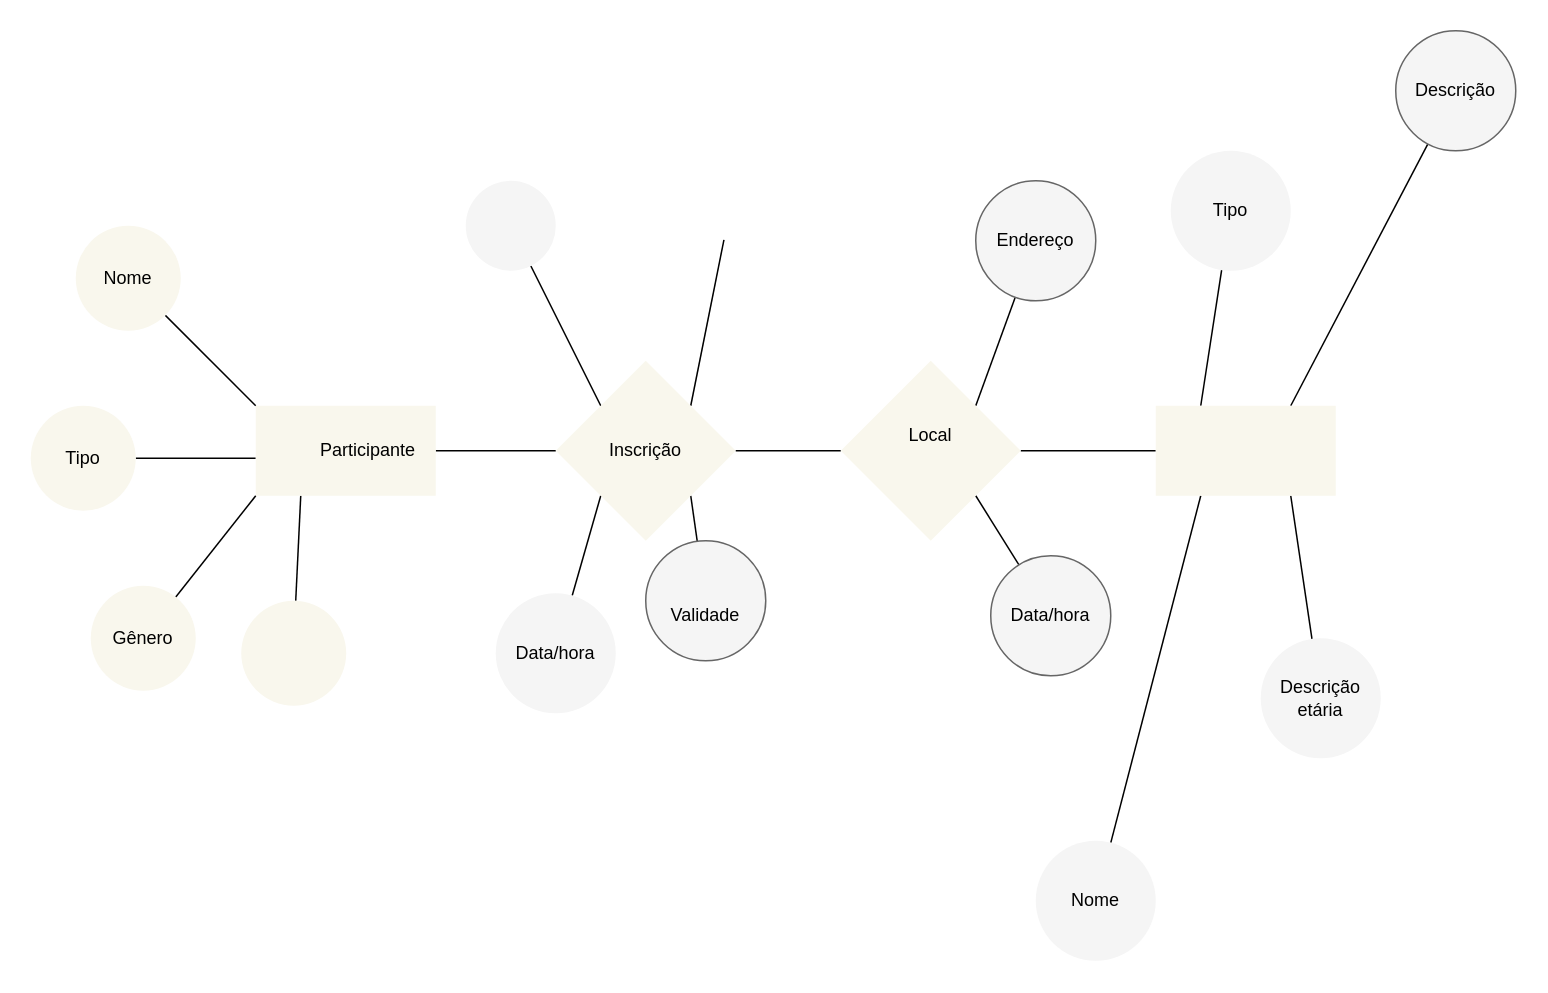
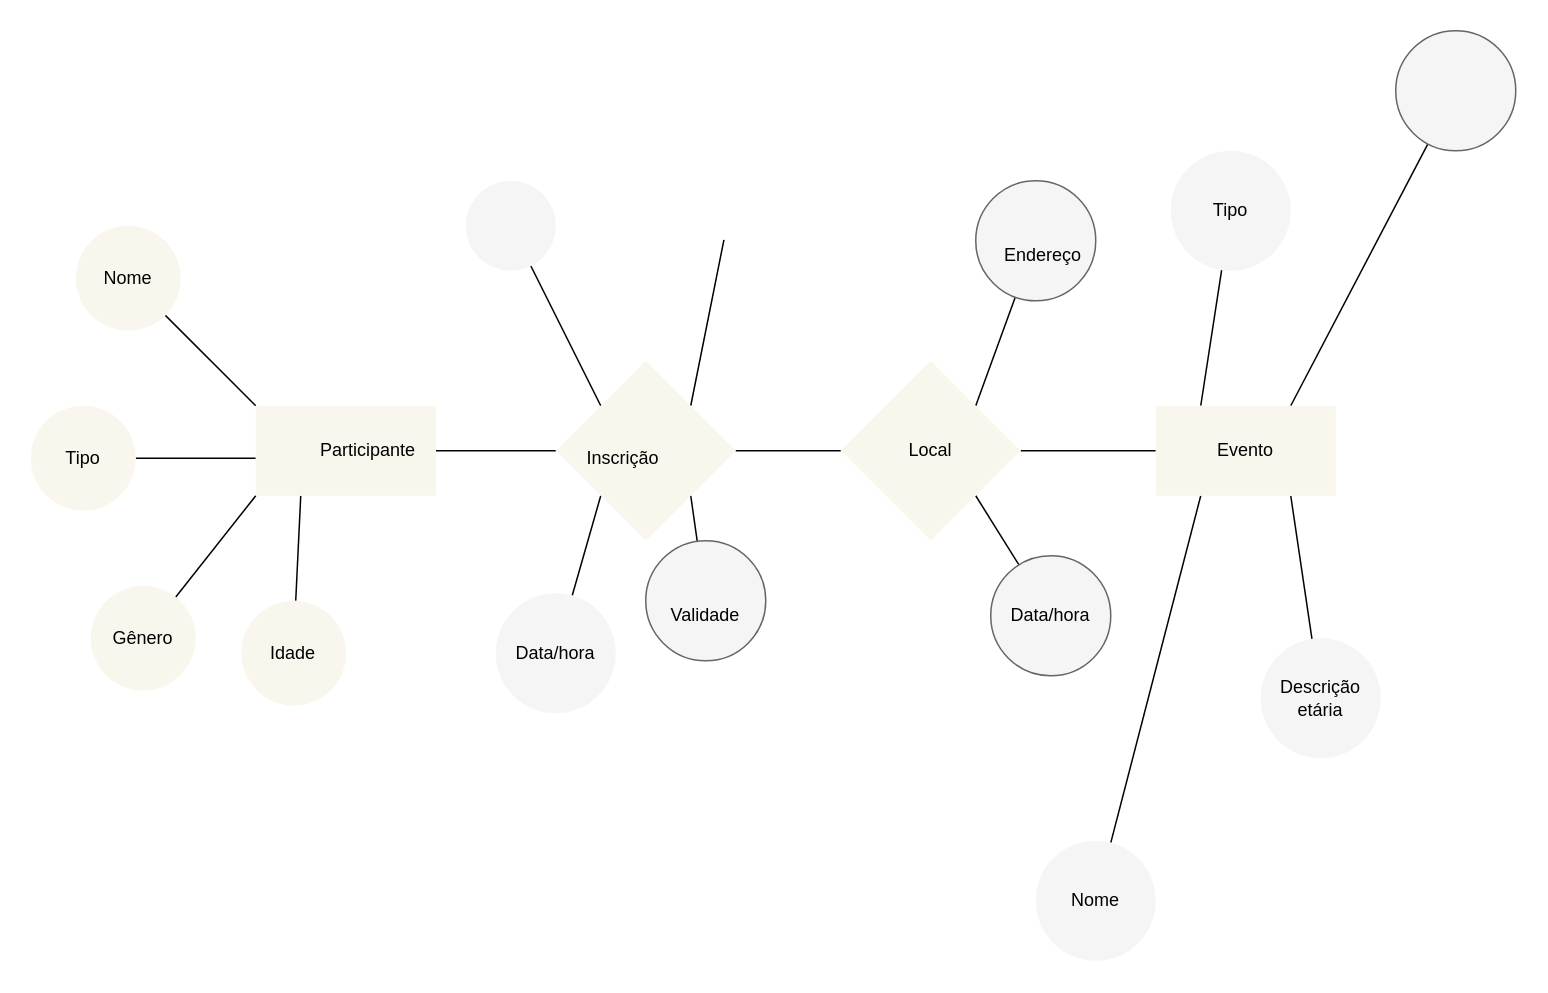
- <mxCell id="52" value="Descrição" style="text;html=1;strokeColor=none;fillColor=none;align=center;verticalAlign=middle;whiteSpace=wrap;rounded=0;fontColor=#000000;" vertex="1" parent="1"><mxGeometry x="940" y="45" width="60" height="30" as="geometry" /></mxCell>
- <mxCell id="40" value="Endereço" style="text;html=1;strokeColor=none;fillColor=none;align=center;verticalAlign=middle;whiteSpace=wrap;rounded=0;fontColor=#000000;" vertex="1" parent="1"><mxGeometry x="660" y="145" width="60" height="30" as="geometry" /></mxCell>
+ <mxCell id="40" value="Endereço" style="text;html=1;strokeColor=none;fillColor=none;align=center;verticalAlign=middle;whiteSpace=wrap;rounded=0;fontColor=#000000;" vertex="1" parent="1"><mxGeometry x="665" y="155" width="60" height="30" as="geometry" /></mxCell>
- <mxCell id="26" value="Local" style="text;html=1;strokeColor=none;fillColor=none;align=center;verticalAlign=middle;whiteSpace=wrap;rounded=0;fontColor=#000000;" parent="1" vertex="1"><mxGeometry x="590" y="275" width="60" height="30" as="geometry" /></mxCell>
+ <mxCell id="26" value="Local" style="text;html=1;strokeColor=none;fillColor=none;align=center;verticalAlign=middle;whiteSpace=wrap;rounded=0;fontColor=#000000;" parent="1" vertex="1"><mxGeometry x="590" y="285" width="60" height="30" as="geometry" /></mxCell>
- <mxCell id="15" value="Inscrição" style="text;html=1;strokeColor=none;fillColor=none;align=center;verticalAlign=middle;whiteSpace=wrap;rounded=0;fontColor=#000000;" parent="1" vertex="1"><mxGeometry x="400" y="285" width="60" height="30" as="geometry" /></mxCell>
+ <mxCell id="15" value="Inscrição" style="text;html=1;strokeColor=none;fillColor=none;align=center;verticalAlign=middle;whiteSpace=wrap;rounded=0;fontColor=#000000;" parent="1" vertex="1"><mxGeometry x="385" y="290" width="60" height="30" as="geometry" /></mxCell>
+ <mxCell id="21" value="Evento" style="text;html=1;strokeColor=none;fillColor=none;align=center;verticalAlign=middle;whiteSpace=wrap;rounded=0;fontColor=#000000;" parent="1" vertex="1"><mxGeometry x="800" y="285" width="60" height="30" as="geometry" /></mxCell>
+ <mxCell id="34" value="Idade" style="text;html=1;strokeColor=none;fillColor=none;align=center;verticalAlign=middle;whiteSpace=wrap;rounded=0;fontColor=#000000;" parent="1" vertex="1"><mxGeometry x="165.32" y="420" width="60" height="30" as="geometry" /></mxCell>
